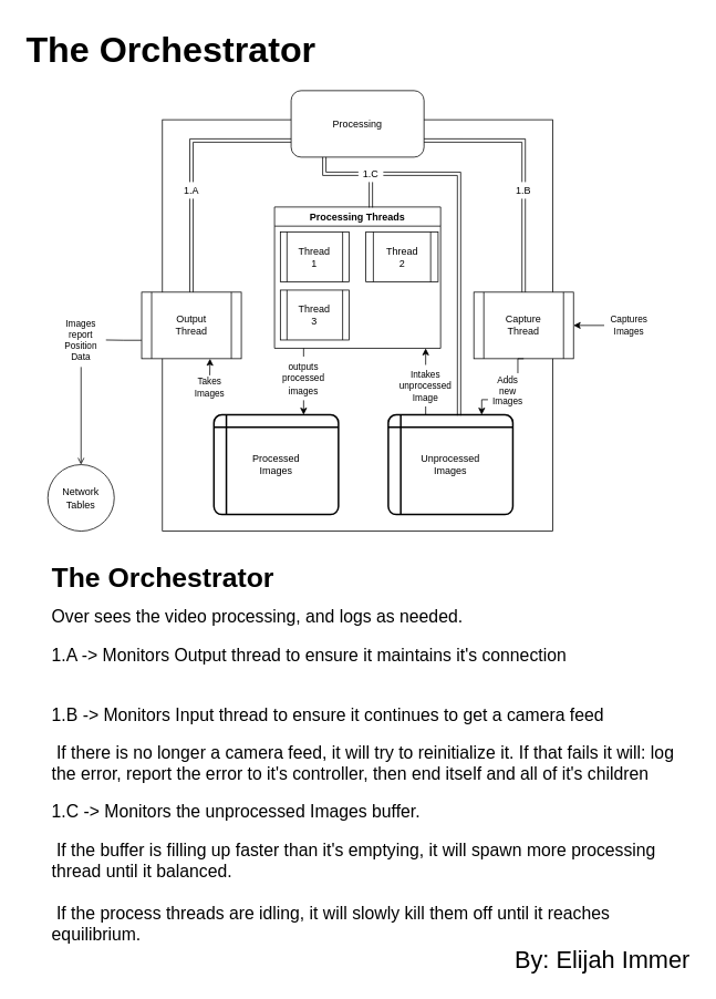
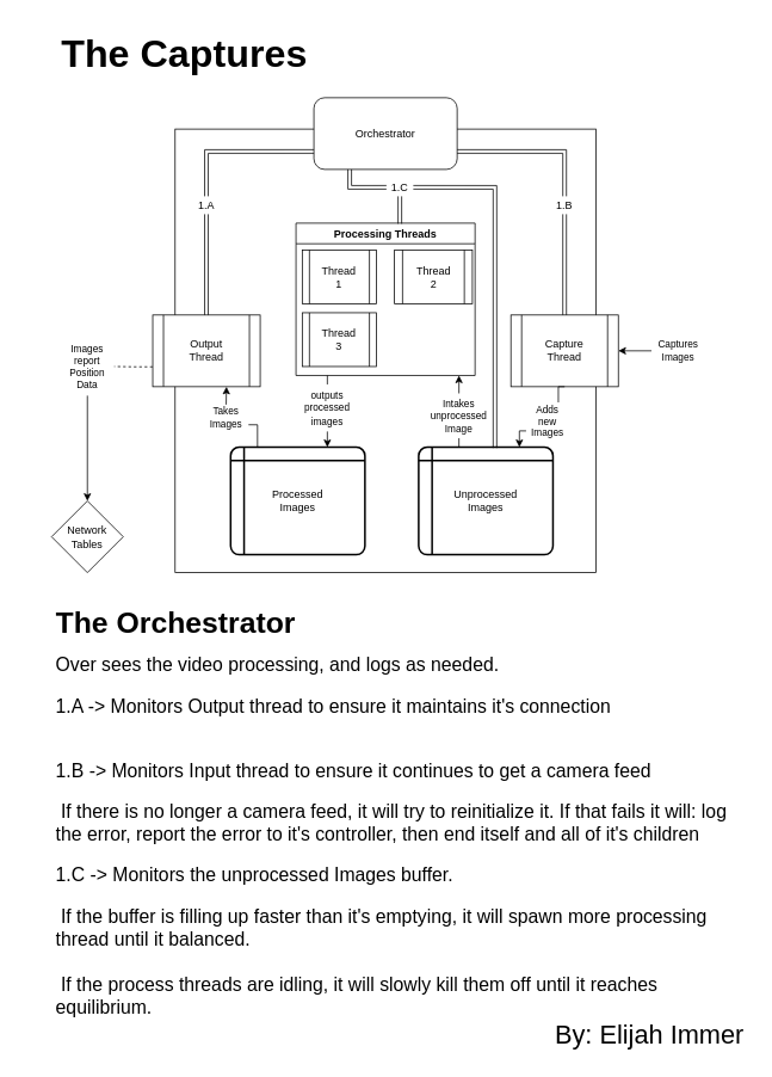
- <mxCell id="43" value="&lt;font style=&quot;font-size: 43px&quot;&gt;The Orchestrator&lt;/font&gt;" style="text;strokeColor=none;fillColor=none;html=1;fontSize=24;fontStyle=1;verticalAlign=middle;align=center;shadow=0;sketch=0;" parent="1" vertex="1"><mxGeometry width="370" height="80" as="geometry" x="20" y="20" /></mxCell>
+ <mxCell id="43" value="&lt;font style=&quot;font-size: 43px&quot;&gt;The Captures&lt;/font&gt;" style="text;strokeColor=none;fillColor=none;html=1;fontSize=24;fontStyle=1;verticalAlign=middle;align=center;shadow=0;sketch=0;" parent="1" vertex="1"><mxGeometry width="370" height="80" as="geometry" x="20" y="20" /></mxCell>
- <mxCell id="8" value="Processing" style="rounded=1;whiteSpace=wrap;html=1;fontSize=12;glass=0;strokeWidth=1;shadow=0;" parent="1" vertex="1"><mxGeometry x="350" y="108.57" width="160" height="80" as="geometry" /></mxCell>
+ <mxCell id="8" value="Orchestrator" style="rounded=1;whiteSpace=wrap;html=1;fontSize=12;glass=0;strokeWidth=1;shadow=0;" parent="1" vertex="1"><mxGeometry x="350" y="108.57" width="160" height="80" as="geometry" /></mxCell>
- <mxCell id="41" value="" style="endArrow=none;html=1;rounded=0;exitX=-0.001;exitY=0.723;exitDx=0;exitDy=0;edgeStyle=orthogonalEdgeStyle;entryX=1;entryY=0.5;entryDx=0;entryDy=0;exitPerimeter=0;" parent="1" source="3" target="40" edge="1"><mxGeometry relative="1" as="geometry"><mxPoint x="170" y="411.07" as="sourcePoint" /><mxPoint x="137" y="411.57" as="targetPoint" /></mxGeometry></mxCell>
+ <mxCell id="41" value="" style="endArrow=none;html=1;rounded=0;exitX=-0.001;exitY=0.723;exitDx=0;exitDy=0;edgeStyle=orthogonalEdgeStyle;entryX=1;entryY=0.5;entryDx=0;entryDy=0;exitPerimeter=0;dashed=1;" parent="1" source="3" target="40" edge="1"><mxGeometry relative="1" as="geometry"><mxPoint x="170" y="411.07" as="sourcePoint" /><mxPoint x="137" y="411.57" as="targetPoint" /></mxGeometry></mxCell>
+ <mxCell id="39" value="" style="edgeStyle=orthogonalEdgeStyle;rounded=0;orthogonalLoop=1;jettySize=auto;html=1;exitX=0.25;exitY=0;exitDx=0;exitDy=0;entryX=1;entryY=0.75;entryDx=0;entryDy=0;endArrow=none;" parent="1" source="19" target="38" edge="1"><mxGeometry relative="1" as="geometry"><mxPoint x="294.5" y="498.57" as="sourcePoint" /><mxPoint x="230" y="431.07" as="targetPoint" /><Array as="points"><mxPoint x="287" y="498.57" /><mxPoint x="287" y="473.57" /></Array></mxGeometry></mxCell>
- <mxCell id="12" value="" style="endArrow=open;html=1;rounded=0;exitX=0.5;exitY=1;exitDx=0;exitDy=0;entryX=0.5;entryY=0;entryDx=0;entryDy=0;edgeStyle=orthogonalEdgeStyle;startArrow=none;" parent="1" source="40" target="11" edge="1"><mxGeometry relative="1" as="geometry"><mxPoint x="200" y="417.74" as="sourcePoint" /><mxPoint x="120" y="417.74" as="targetPoint" /></mxGeometry></mxCell>
+ <mxCell id="12" value="" style="endArrow=classic;html=1;rounded=0;exitX=0.5;exitY=1;exitDx=0;exitDy=0;entryX=0.5;entryY=0;entryDx=0;entryDy=0;edgeStyle=orthogonalEdgeStyle;startArrow=none;" parent="1" source="40" target="11" edge="1"><mxGeometry relative="1" as="geometry"><mxPoint x="200" y="417.74" as="sourcePoint" /><mxPoint x="120" y="417.74" as="targetPoint" /></mxGeometry></mxCell>
- <mxCell id="11" value="Network&lt;br&gt;Tables" style="ellipse;whiteSpace=wrap;html=1;" parent="1" vertex="1"><mxGeometry x="57" y="558.57" width="80" height="80" as="geometry" /></mxCell>
+ <mxCell id="11" value="Network&lt;br&gt;Tables" style="rhombus;whiteSpace=wrap;html=1;" parent="1" vertex="1"><mxGeometry x="57" y="558.57" width="80" height="80" as="geometry" /></mxCell>
